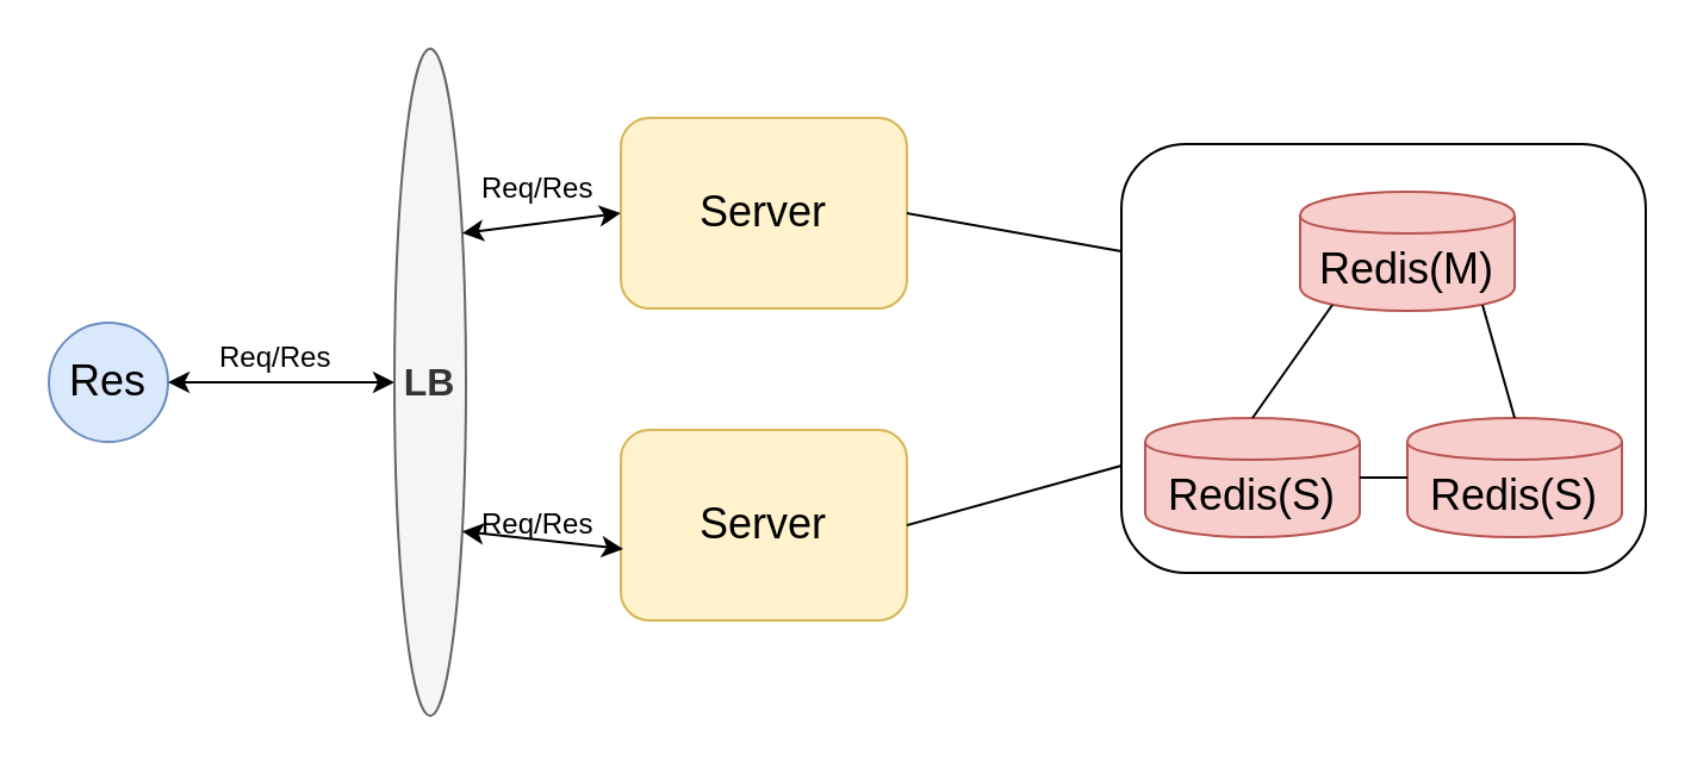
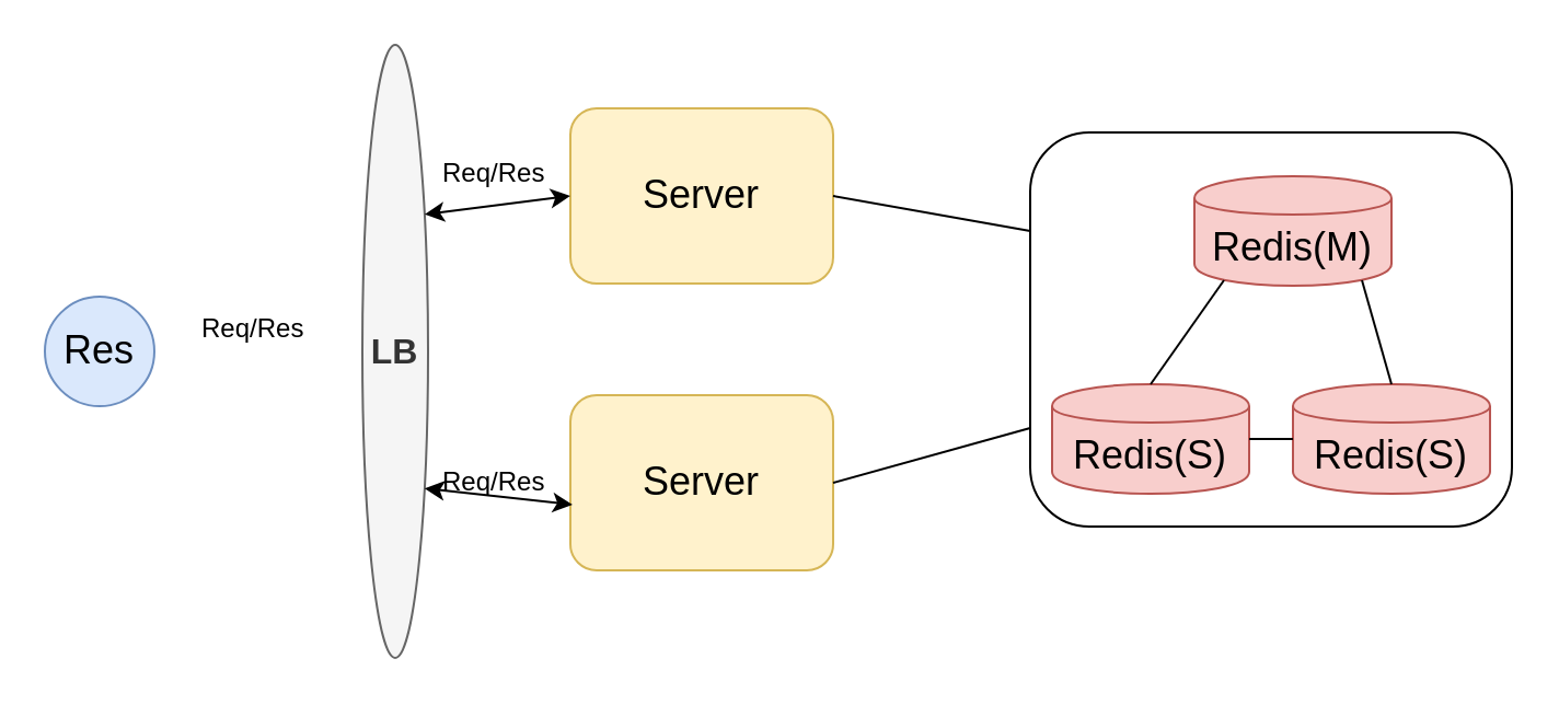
- <mxCell id="3" value="" style="endArrow=classic;startArrow=classic;html=1;exitX=1;exitY=0.5;exitDx=0;exitDy=0;entryX=0;entryY=0.5;entryDx=0;entryDy=0;" edge="1" parent="1" source="2" target="7"><mxGeometry width="50" height="50" relative="1" as="geometry"><mxPoint x="10" y="200" as="sourcePoint" /><mxPoint x="160" y="150" as="targetPoint" /><Array as="points" /></mxGeometry></mxCell>
